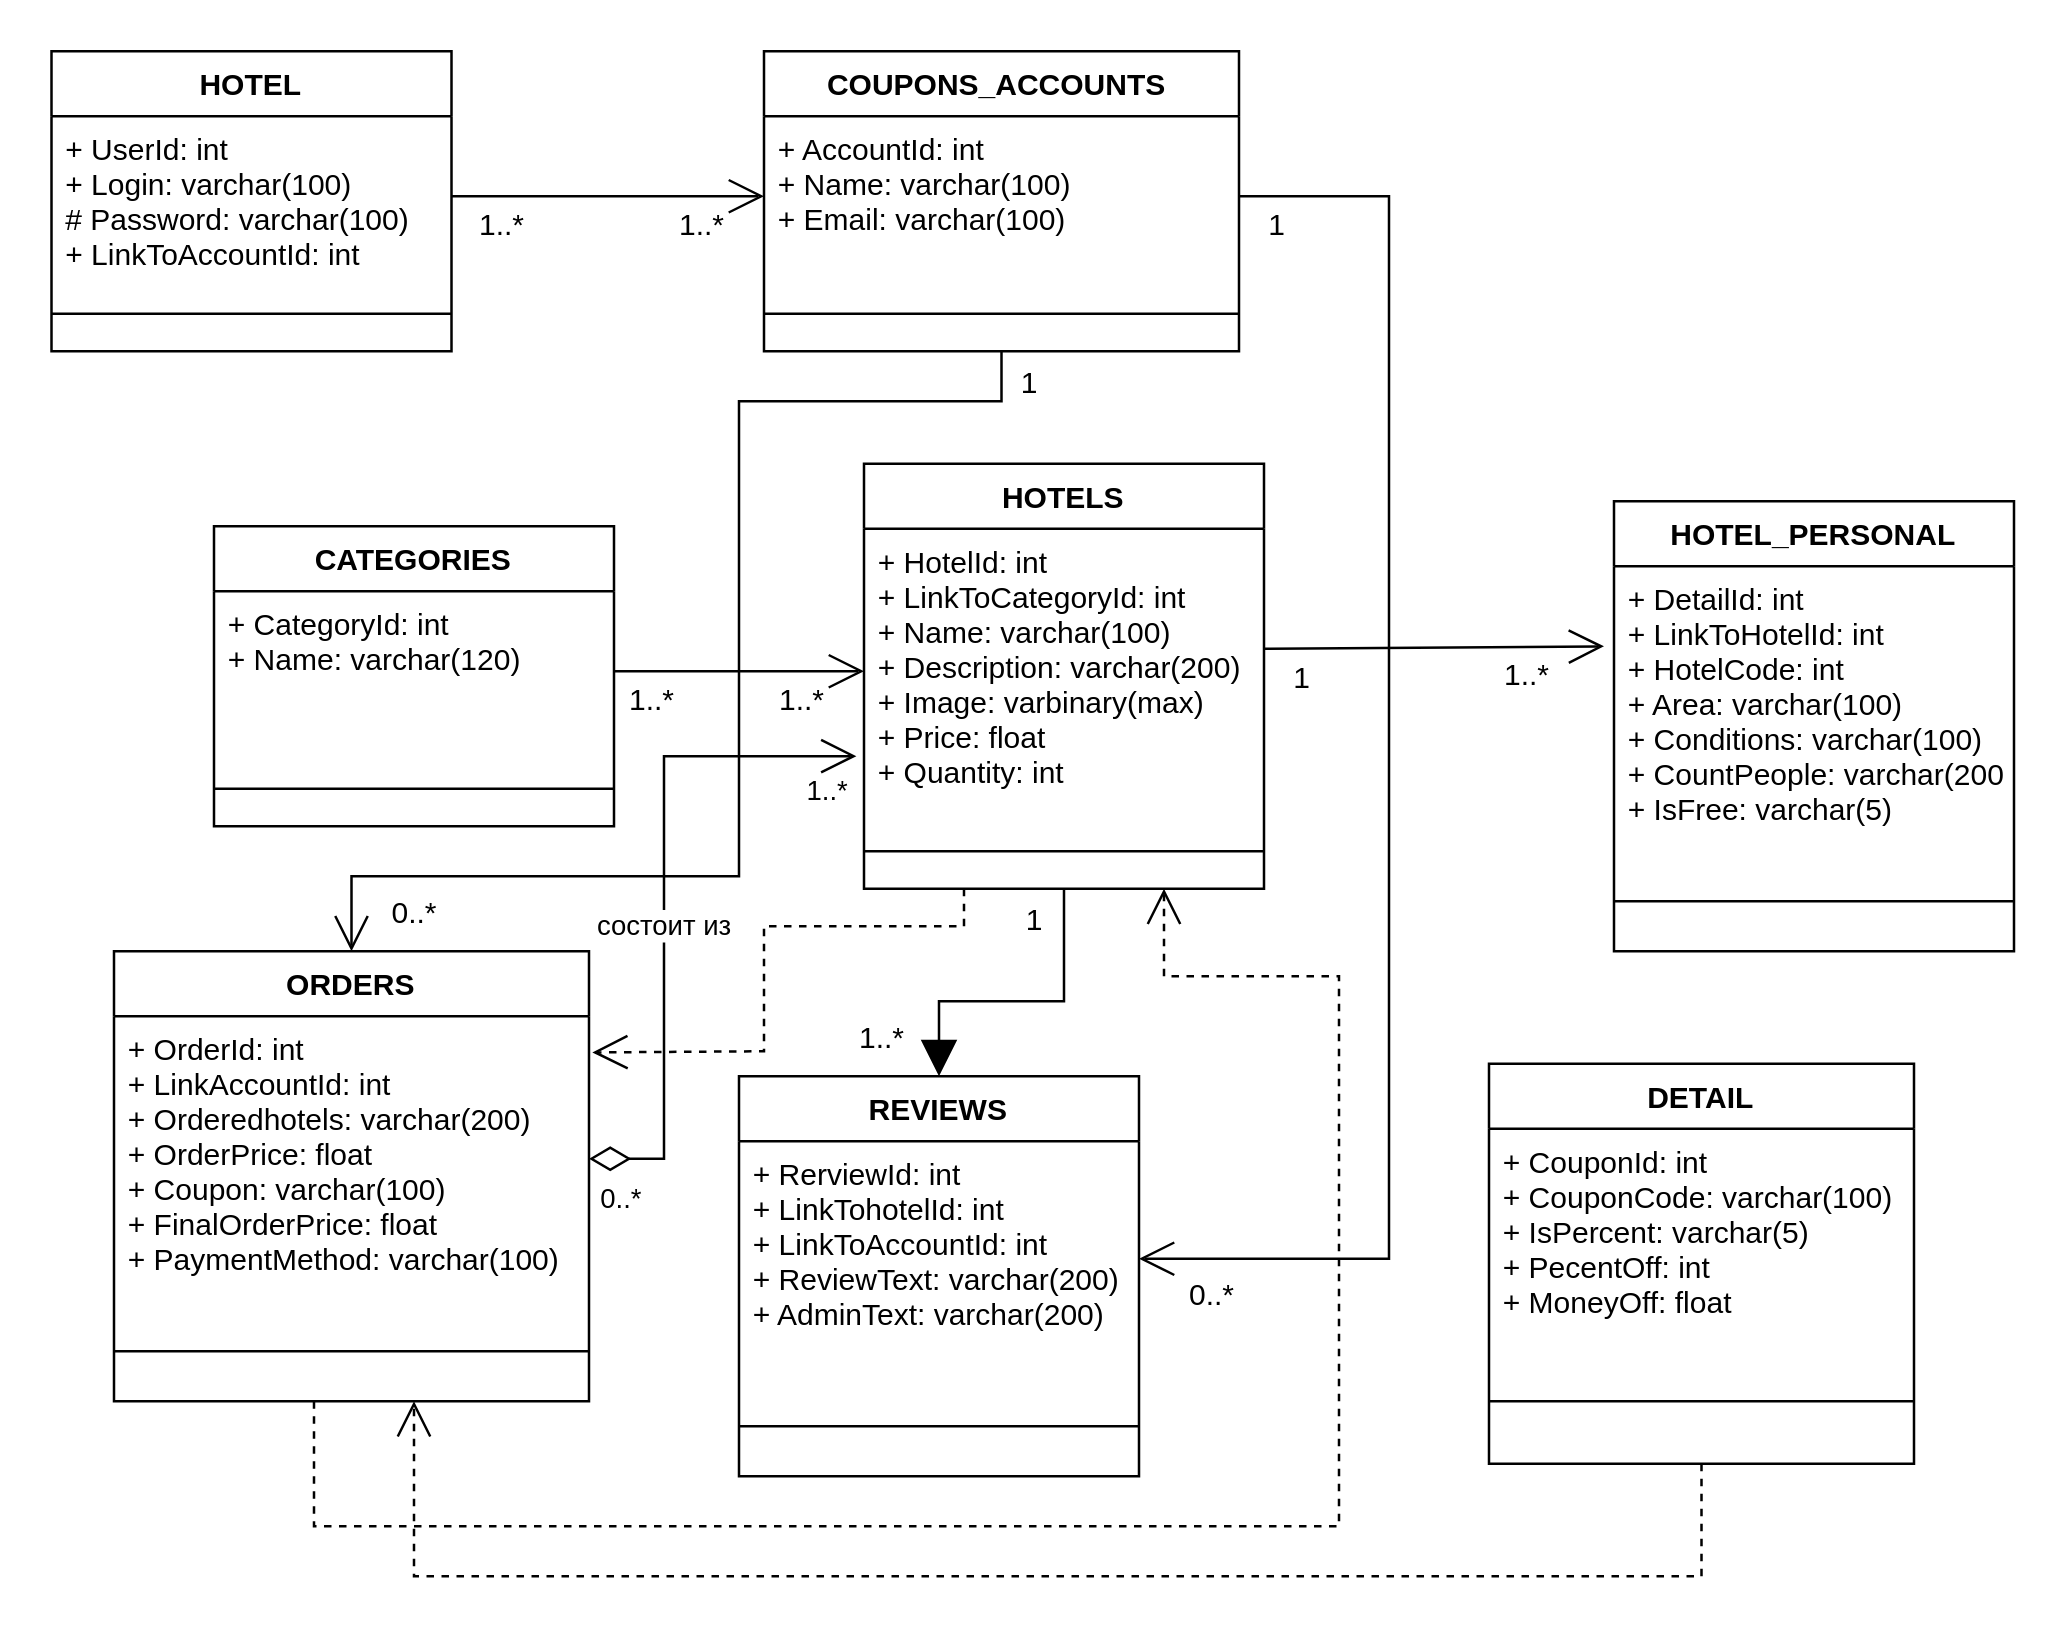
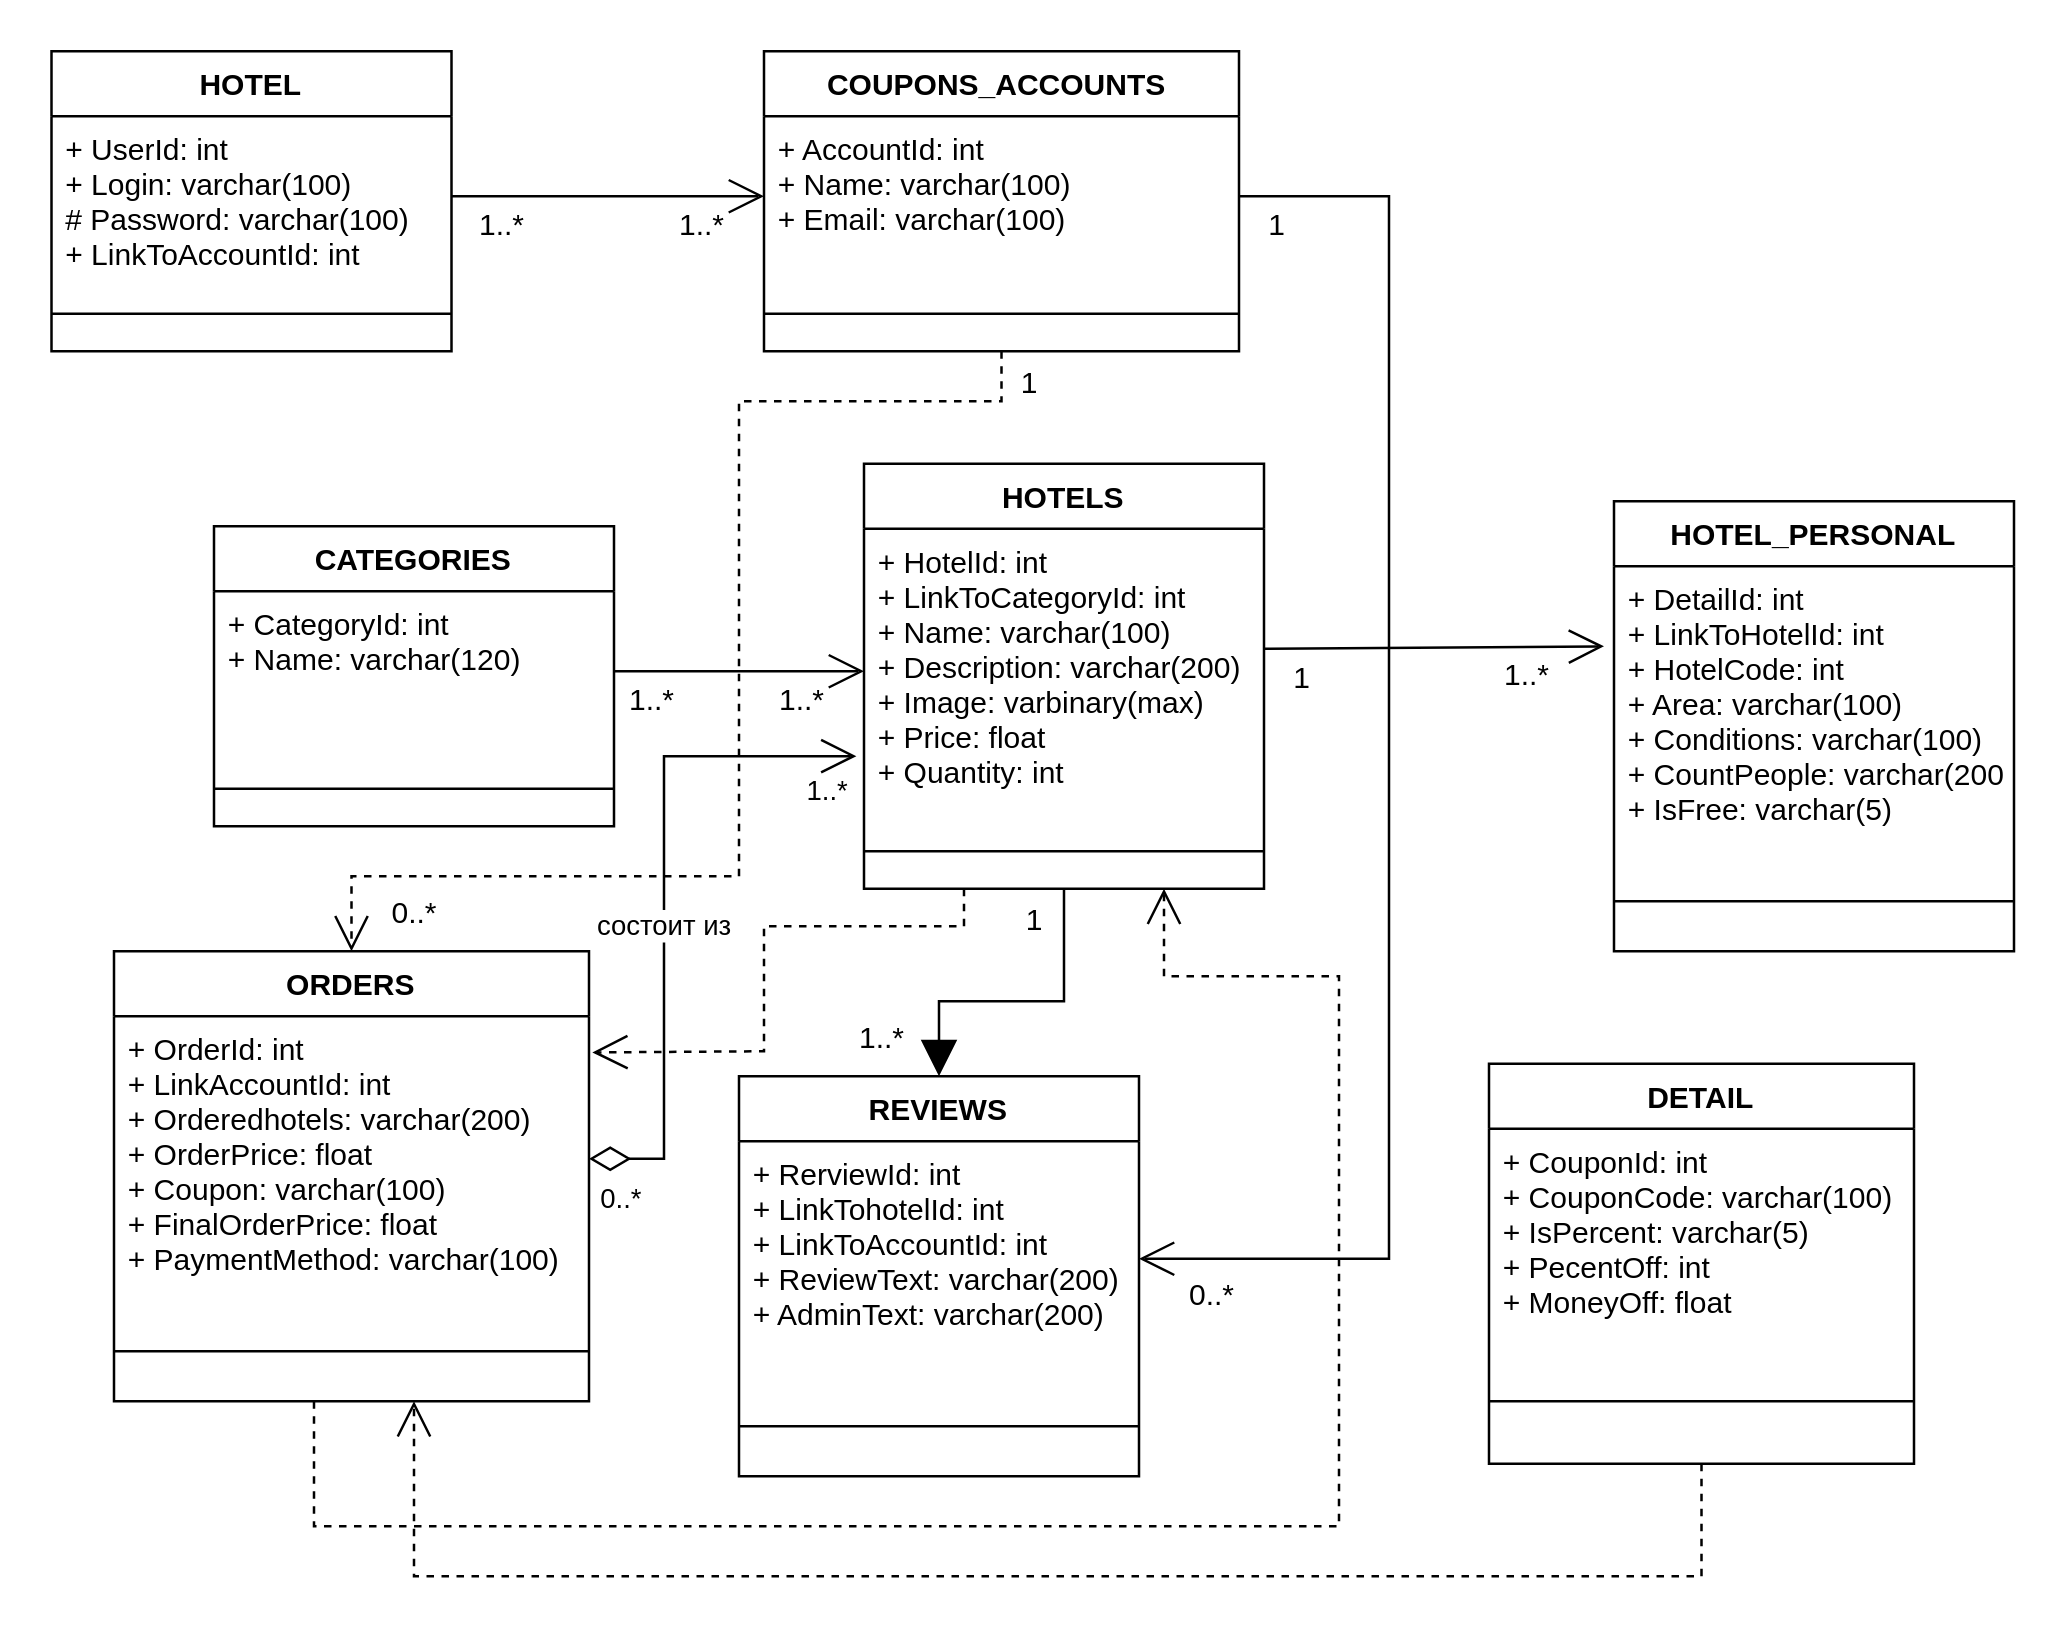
- <mxCell id="41" value="" style="endArrow=open;endFill=1;endSize=12;html=1;rounded=0;jumpStyle=none;exitX=0.5;exitY=1;exitDx=0;exitDy=0;entryX=0.5;entryY=0;entryDx=0;entryDy=0;" parent="1" source="8" target="17" edge="1"><mxGeometry width="160" relative="1" as="geometry"><mxPoint x="255" y="185" as="sourcePoint" /><mxPoint x="355" y="185" as="targetPoint" /><Array as="points"><mxPoint x="400" y="160" /><mxPoint x="295" y="160" /><mxPoint x="295" y="350" /><mxPoint x="140" y="350" /></Array></mxGeometry></mxCell>
+ <mxCell id="41" value="" style="endArrow=open;endFill=1;endSize=12;html=1;rounded=0;jumpStyle=none;exitX=0.5;exitY=1;exitDx=0;exitDy=0;entryX=0.5;entryY=0;entryDx=0;entryDy=0;dashed=1;" parent="1" source="8" target="17" edge="1"><mxGeometry width="160" relative="1" as="geometry"><mxPoint x="255" y="185" as="sourcePoint" /><mxPoint x="355" y="185" as="targetPoint" /><Array as="points"><mxPoint x="400" y="160" /><mxPoint x="295" y="160" /><mxPoint x="295" y="350" /><mxPoint x="140" y="350" /></Array></mxGeometry></mxCell>
